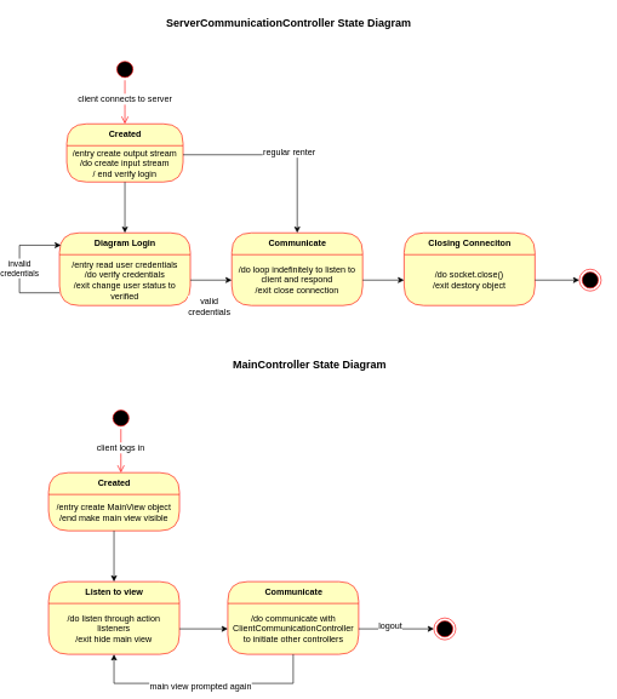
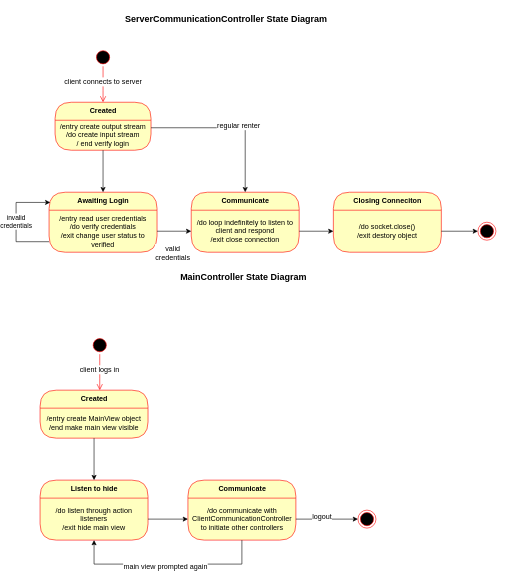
- <mxCell id="7" value="&lt;b&gt;&lt;font style=&quot;font-size: 15px&quot;&gt;ServerCommunicationController State Diagram&lt;/font&gt;&lt;/b&gt;" style="text;html=1;resizable=0;points=[];autosize=1;align=left;verticalAlign=top;spacingTop=-4;" vertex="1" parent="1"><mxGeometry x="180" y="20" width="350" height="20" as="geometry" /></mxCell>
+ <mxCell id="7" value="&lt;b&gt;&lt;font style=&quot;font-size: 15px&quot;&gt;ServerCommunicationController State Diagram&lt;/font&gt;&lt;/b&gt;" style="text;html=1;resizable=0;points=[];autosize=1;align=left;verticalAlign=top;spacingTop=-4;" vertex="1" parent="1"><mxGeometry x="160" y="20" width="350" height="20" as="geometry" /></mxCell>
- <mxCell id="8" value="Diagram Login" style="swimlane;html=1;fontStyle=1;align=center;verticalAlign=middle;childLayout=stackLayout;horizontal=1;startSize=30;horizontalStack=0;resizeParent=0;resizeLast=1;container=0;fontColor=#000000;collapsible=0;rounded=1;arcSize=30;strokeColor=#ff0000;fillColor=#ffffc0;swimlaneFillColor=#ffffc0;" vertex="1" parent="1"><mxGeometry x="35" y="320" width="180" height="100" as="geometry" /></mxCell>
+ <mxCell id="8" value="Awaiting Login" style="swimlane;html=1;fontStyle=1;align=center;verticalAlign=middle;childLayout=stackLayout;horizontal=1;startSize=30;horizontalStack=0;resizeParent=0;resizeLast=1;container=0;fontColor=#000000;collapsible=0;rounded=1;arcSize=30;strokeColor=#ff0000;fillColor=#ffffc0;swimlaneFillColor=#ffffc0;" vertex="1" parent="1"><mxGeometry x="35" y="320" width="180" height="100" as="geometry" /></mxCell>
- <mxCell id="23" value="&lt;b&gt;&lt;font style=&quot;font-size: 15px&quot;&gt;MainController State Diagram&lt;/font&gt;&lt;/b&gt;" style="text;html=1;resizable=0;points=[];autosize=1;align=left;verticalAlign=top;spacingTop=-4;" vertex="1" parent="1"><mxGeometry x="272" y="490" width="230" height="20" as="geometry" /></mxCell>
+ <mxCell id="23" value="&lt;b&gt;&lt;font style=&quot;font-size: 15px&quot;&gt;MainController State Diagram&lt;/font&gt;&lt;/b&gt;" style="text;html=1;resizable=0;points=[];autosize=1;align=left;verticalAlign=top;spacingTop=-4;" vertex="1" parent="1"><mxGeometry x="252" y="450" width="230" height="20" as="geometry" /></mxCell>
- <mxCell id="29" value="Listen to view" style="swimlane;html=1;fontStyle=1;align=center;verticalAlign=middle;childLayout=stackLayout;horizontal=1;startSize=30;horizontalStack=0;resizeParent=0;resizeLast=1;container=0;fontColor=#000000;collapsible=0;rounded=1;arcSize=30;strokeColor=#ff0000;fillColor=#ffffc0;swimlaneFillColor=#ffffc0;" vertex="1" parent="1"><mxGeometry x="20" y="800" width="180" height="100" as="geometry" /></mxCell>
+ <mxCell id="29" value="Listen to hide" style="swimlane;html=1;fontStyle=1;align=center;verticalAlign=middle;childLayout=stackLayout;horizontal=1;startSize=30;horizontalStack=0;resizeParent=0;resizeLast=1;container=0;fontColor=#000000;collapsible=0;rounded=1;arcSize=30;strokeColor=#ff0000;fillColor=#ffffc0;swimlaneFillColor=#ffffc0;" vertex="1" parent="1"><mxGeometry x="20" y="800" width="180" height="100" as="geometry" /></mxCell>
